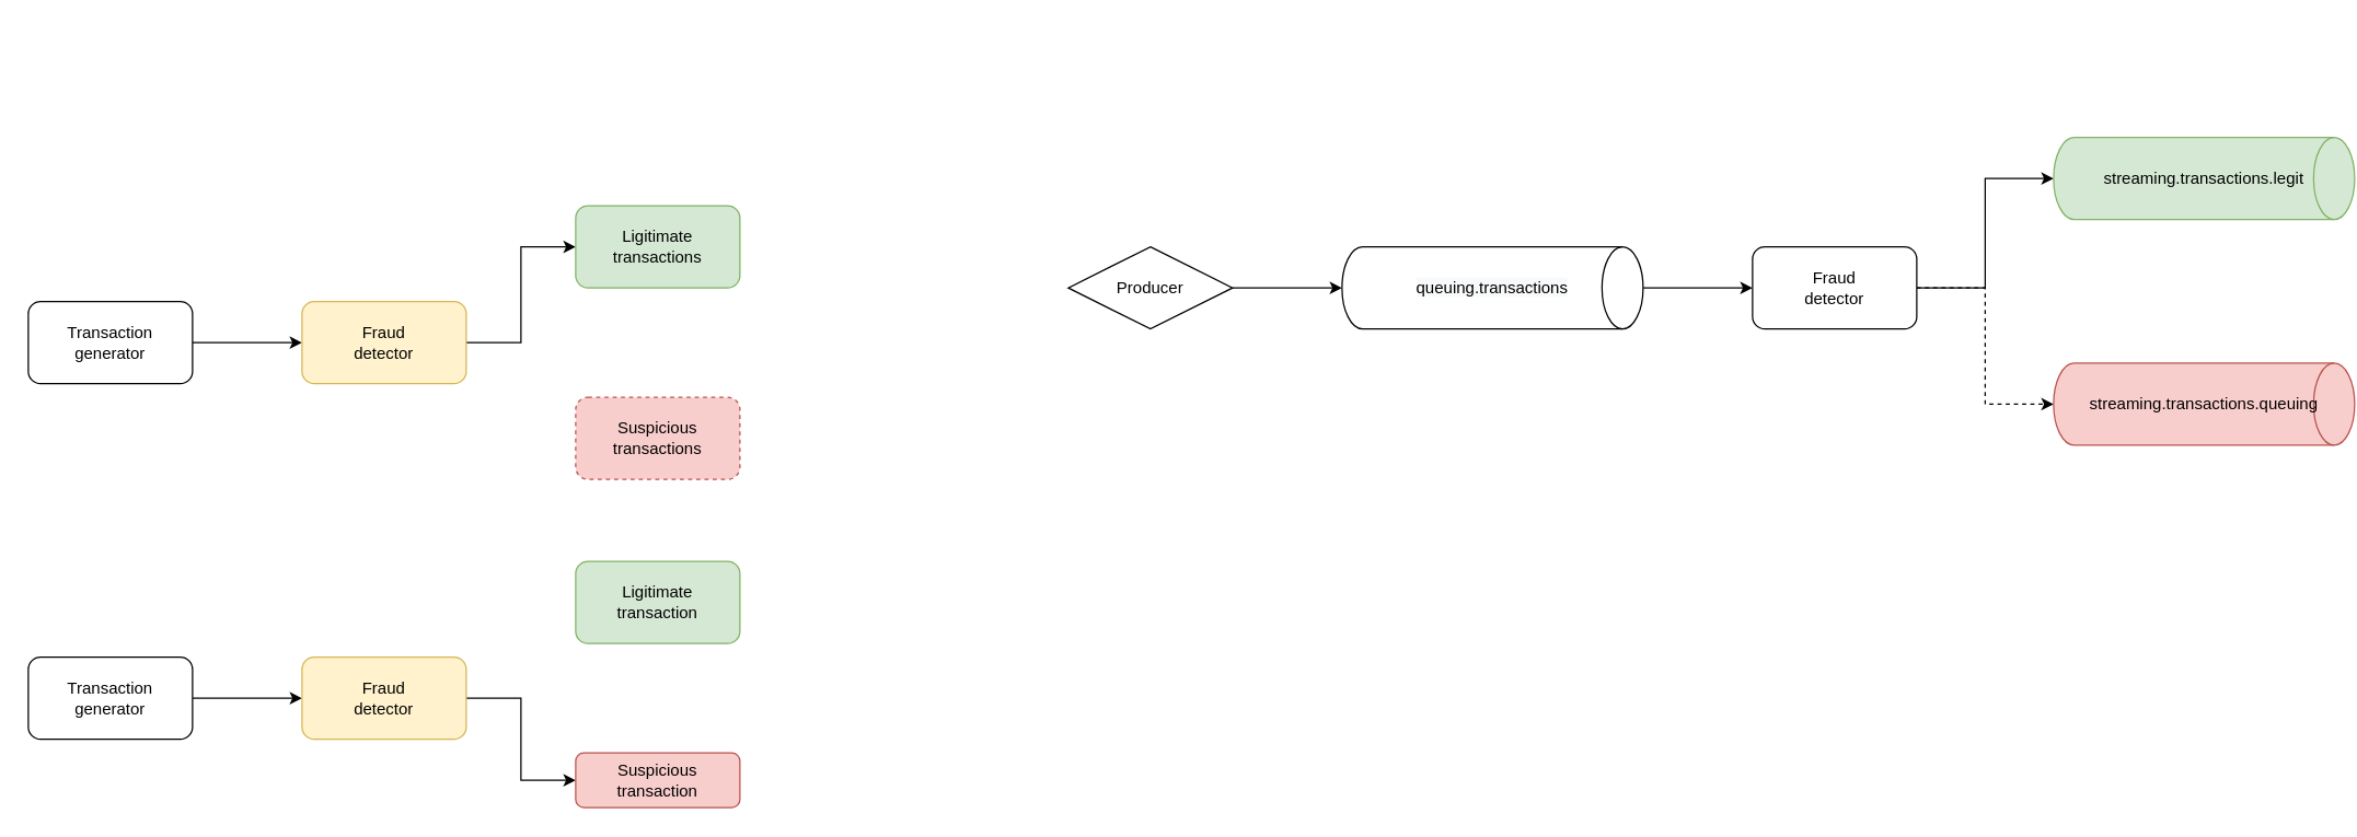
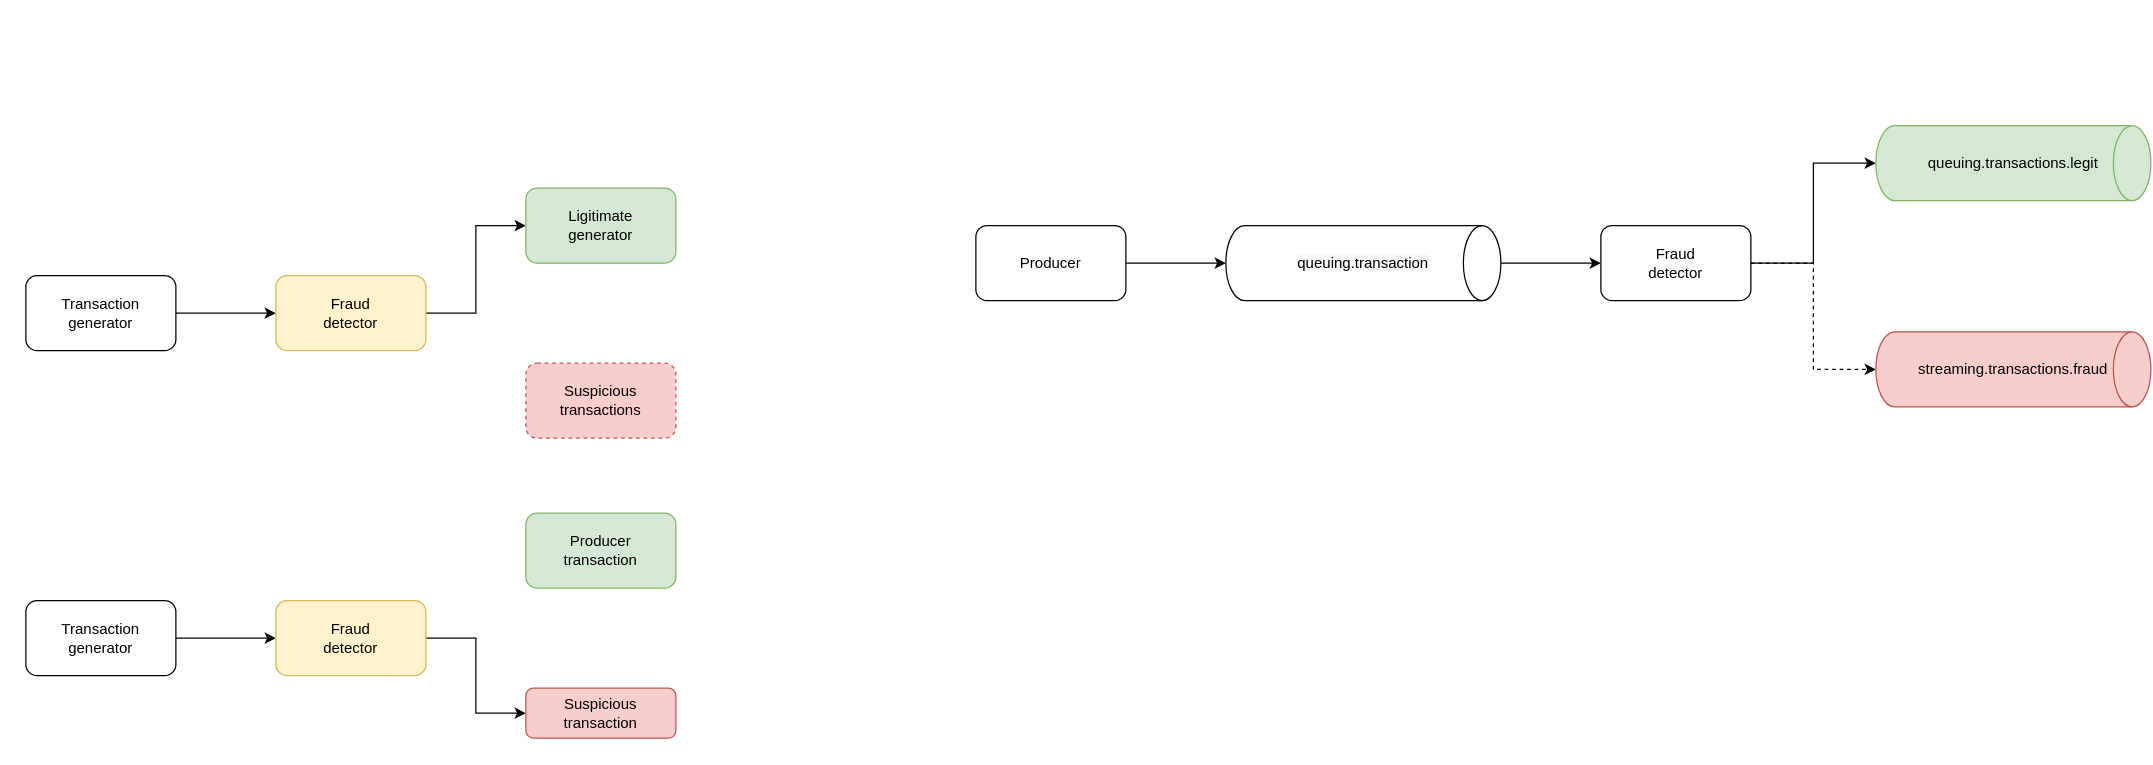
- <mxCell id="23" value="&lt;span style=&quot;color: rgb(0, 0, 0); font-family: Helvetica; font-size: 12px; font-style: normal; font-variant-ligatures: normal; font-variant-caps: normal; font-weight: 400; letter-spacing: normal; orphans: 2; text-indent: 0px; text-transform: none; widows: 2; word-spacing: 0px; -webkit-text-stroke-width: 0px; text-decoration-thickness: initial; text-decoration-style: initial; text-decoration-color: initial; background-color: rgb(213, 232, 212);&quot;&gt;streaming.transactions.legit&lt;/span&gt;" style="text;whiteSpace=wrap;html=1;align=center;verticalAlign=middle;fillColor=#d5e8d4;strokeColor=none;" parent="1" vertex="1"><mxGeometry x="1540" y="105" width="140" height="50" as="geometry" /></mxCell>
+ <mxCell id="23" value="&lt;span style=&quot;color: rgb(0, 0, 0); font-family: Helvetica; font-size: 12px; font-style: normal; font-variant-ligatures: normal; font-variant-caps: normal; font-weight: 400; letter-spacing: normal; orphans: 2; text-indent: 0px; text-transform: none; widows: 2; word-spacing: 0px; -webkit-text-stroke-width: 0px; text-decoration-thickness: initial; text-decoration-style: initial; text-decoration-color: initial; background-color: rgb(213, 232, 212);&quot;&gt;queuing.transactions.legit&lt;/span&gt;" style="text;whiteSpace=wrap;html=1;align=center;verticalAlign=middle;fillColor=#d5e8d4;strokeColor=none;" parent="1" vertex="1"><mxGeometry x="1540" y="105" width="140" height="50" as="geometry" /></mxCell>
- <mxCell id="6" value="Ligitimate&lt;br&gt;transactions" style="rounded=1;whiteSpace=wrap;html=1;fillColor=#d5e8d4;strokeColor=#82b366;" parent="1" vertex="1"><mxGeometry x="420" y="150" width="120" height="60" as="geometry" /></mxCell>
+ <mxCell id="6" value="Ligitimate&lt;br&gt;generator" style="rounded=1;whiteSpace=wrap;html=1;fillColor=#d5e8d4;strokeColor=#82b366;" parent="1" vertex="1"><mxGeometry x="420" y="150" width="120" height="60" as="geometry" /></mxCell>
- <mxCell id="15" value="Producer" style="rhombus;whiteSpace=wrap;html=1;" parent="1" vertex="1"><mxGeometry x="780" y="180" width="120" height="60" as="geometry" /></mxCell>
+ <mxCell id="15" value="Producer" style="rounded=1;whiteSpace=wrap;html=1;" parent="1" vertex="1"><mxGeometry x="780" y="180" width="120" height="60" as="geometry" /></mxCell>
- <mxCell id="18" value="&lt;span style=&quot;color: rgb(0, 0, 0); font-family: Helvetica; font-size: 12px; font-style: normal; font-variant-ligatures: normal; font-variant-caps: normal; font-weight: 400; letter-spacing: normal; orphans: 2; text-indent: 0px; text-transform: none; widows: 2; word-spacing: 0px; -webkit-text-stroke-width: 0px; text-decoration-thickness: initial; text-decoration-style: initial; text-decoration-color: initial; background-color: rgb(248, 249, 250);&quot;&gt;queuing.transactions&lt;/span&gt;" style="text;whiteSpace=wrap;html=1;align=center;verticalAlign=middle;" parent="1" vertex="1"><mxGeometry x="1020" y="185" width="140" height="50" as="geometry" /></mxCell>
+ <mxCell id="18" value="&lt;span style=&quot;color: rgb(0, 0, 0); font-family: Helvetica; font-size: 12px; font-style: normal; font-variant-ligatures: normal; font-variant-caps: normal; font-weight: 400; letter-spacing: normal; orphans: 2; text-indent: 0px; text-transform: none; widows: 2; word-spacing: 0px; -webkit-text-stroke-width: 0px; text-decoration-thickness: initial; text-decoration-style: initial; text-decoration-color: initial; background-color: rgb(248, 249, 250);&quot;&gt;queuing.transaction&lt;/span&gt;" style="text;whiteSpace=wrap;html=1;align=center;verticalAlign=middle;" parent="1" vertex="1"><mxGeometry x="1020" y="185" width="140" height="50" as="geometry" /></mxCell>
- <mxCell id="25" value="streaming.transactions.queuing" style="text;whiteSpace=wrap;html=1;align=center;verticalAlign=middle;" parent="1" vertex="1"><mxGeometry x="1540" y="270" width="140" height="50" as="geometry" /></mxCell>
+ <mxCell id="25" value="streaming.transactions.fraud" style="text;whiteSpace=wrap;html=1;align=center;verticalAlign=middle;" parent="1" vertex="1"><mxGeometry x="1540" y="270" width="140" height="50" as="geometry" /></mxCell>
- <mxCell id="12" value="Ligitimate&lt;br&gt;transaction" style="rounded=1;whiteSpace=wrap;html=1;fillColor=#d5e8d4;strokeColor=#82b366;" parent="1" vertex="1"><mxGeometry x="420" y="410" width="120" height="60" as="geometry" /></mxCell>
+ <mxCell id="12" value="Producer&lt;br&gt;transaction" style="rounded=1;whiteSpace=wrap;html=1;fillColor=#d5e8d4;strokeColor=#82b366;" parent="1" vertex="1"><mxGeometry x="420" y="410" width="120" height="60" as="geometry" /></mxCell>
